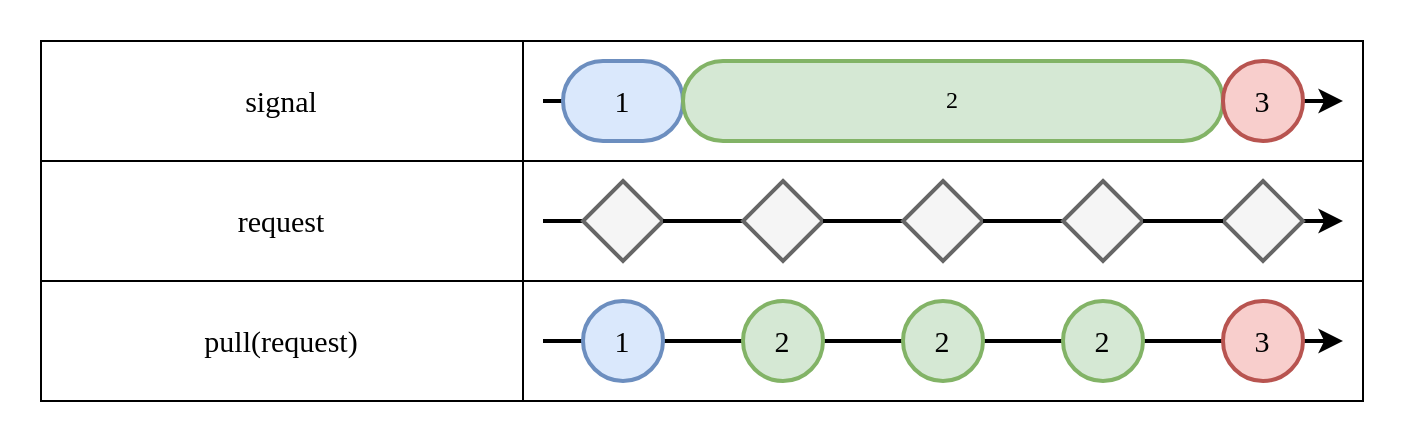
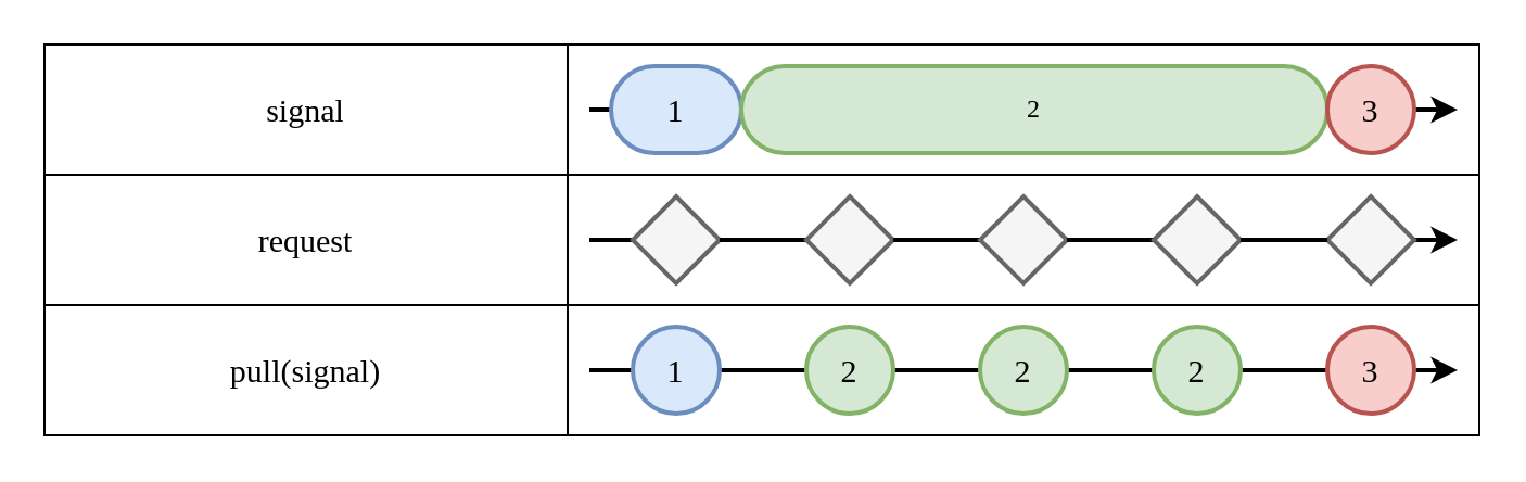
- <mxCell id="10" value="pull(request) " style="shape=partialRectangle;html=1;whiteSpace=wrap;connectable=0;strokeColor=inherit;overflow=hidden;fillColor=none;top=0;left=0;bottom=0;right=0;pointerEvents=1;fontSize=15;fontFamily=Lucida Console;align=center;strokeWidth=2;" vertex="1" parent="9"><mxGeometry width="241" height="60" as="geometry"><mxRectangle width="241" height="60" as="alternateBounds" /></mxGeometry></mxCell>
+ <mxCell id="10" value="pull(signal) " style="shape=partialRectangle;html=1;whiteSpace=wrap;connectable=0;strokeColor=inherit;overflow=hidden;fillColor=none;top=0;left=0;bottom=0;right=0;pointerEvents=1;fontSize=15;fontFamily=Lucida Console;align=center;strokeWidth=2;" vertex="1" parent="9"><mxGeometry width="241" height="60" as="geometry"><mxRectangle width="241" height="60" as="alternateBounds" /></mxGeometry></mxCell>
